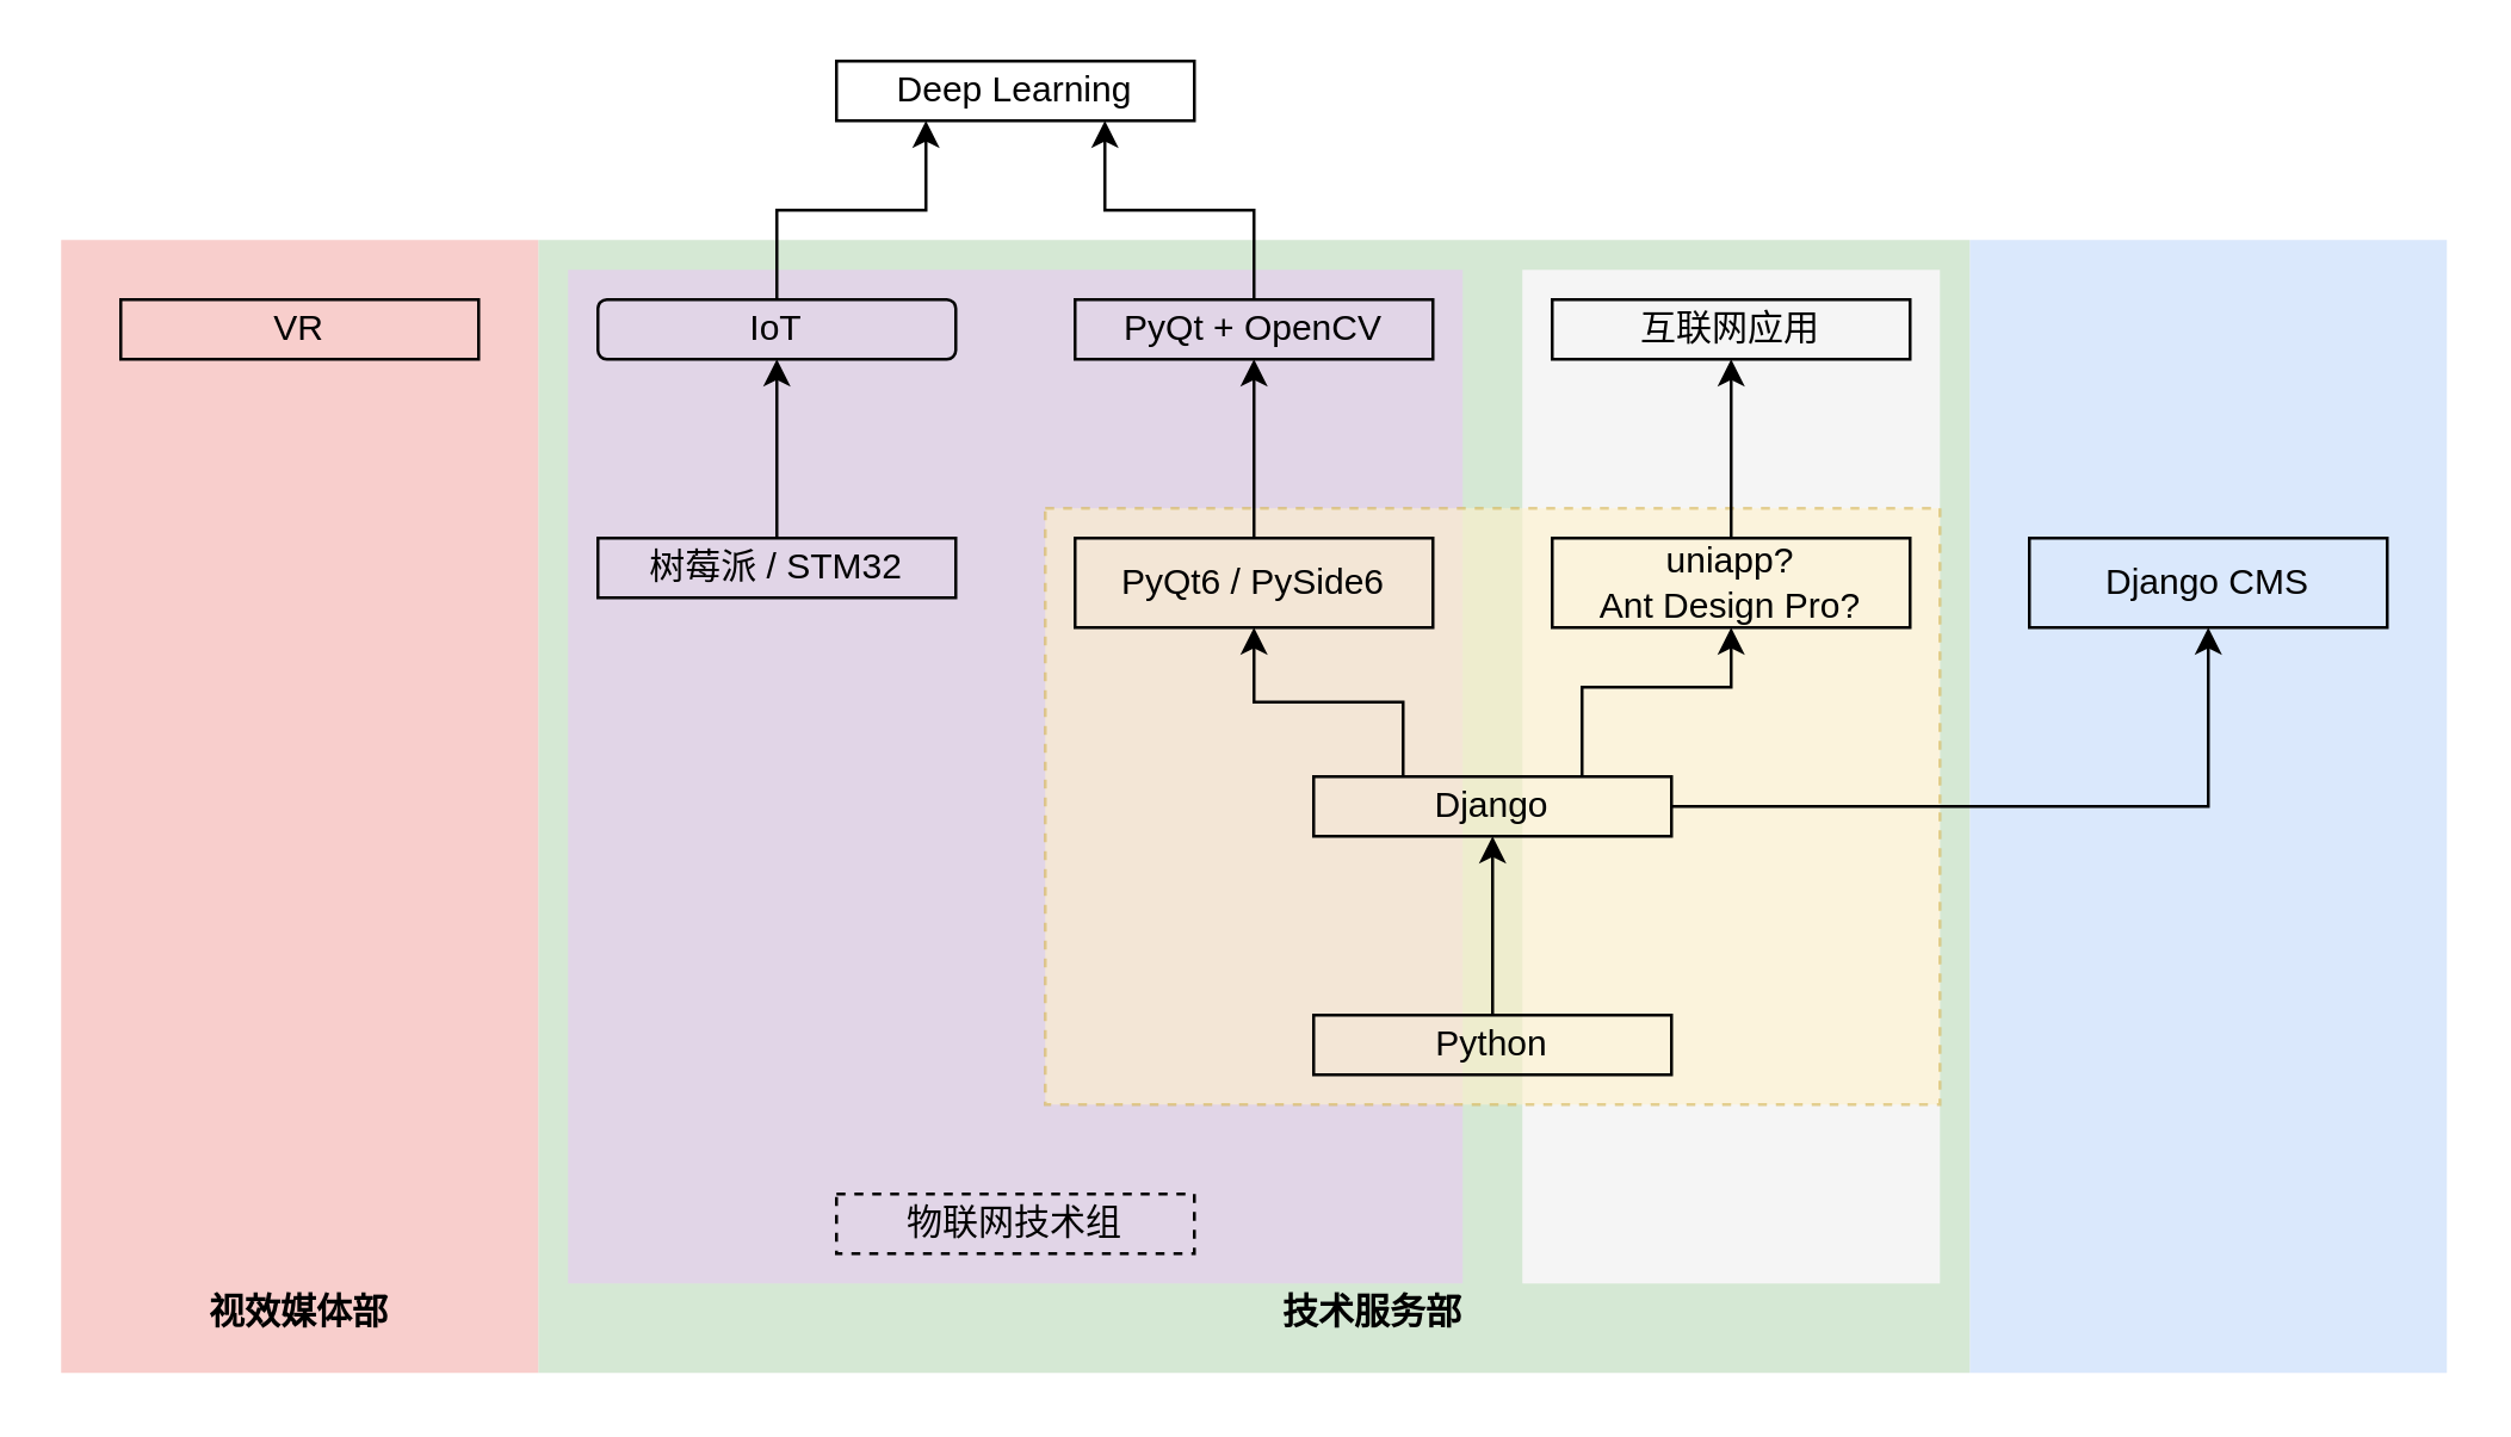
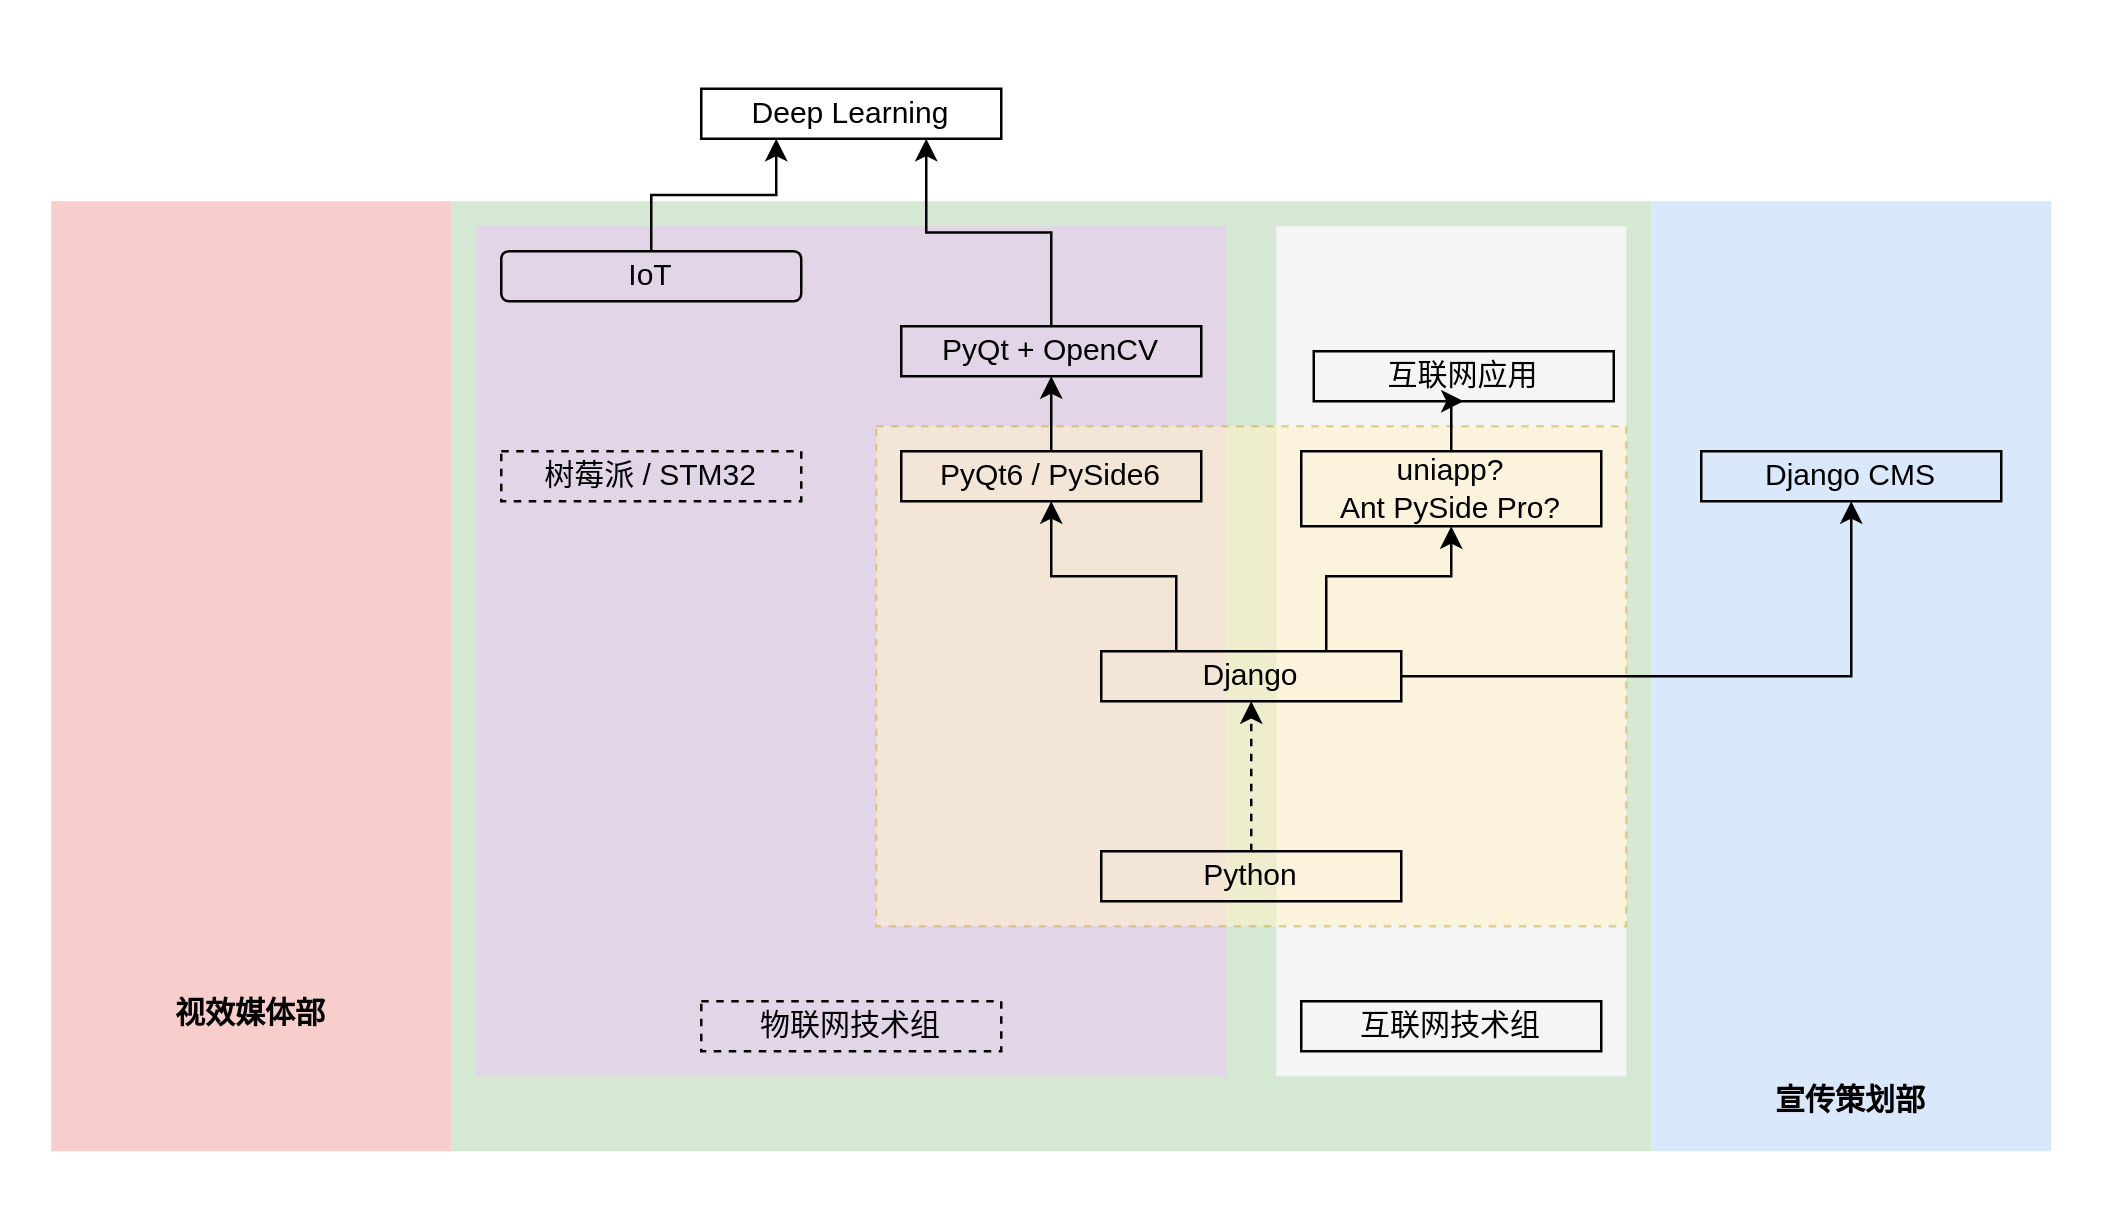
- <mxCell id="18" value="Deep Learning" style="rounded=0;whiteSpace=wrap;html=1;fillColor=none;" parent="1" vertex="1"><mxGeometry x="280" y="20" width="120" height="20" as="geometry" /></mxCell>
+ <mxCell id="18" value="Deep Learning" style="rounded=0;whiteSpace=wrap;html=1;fillColor=none;" parent="1" vertex="1"><mxGeometry x="280" y="35" width="120" height="20" as="geometry" /></mxCell>
- <mxCell id="27" value="VR" style="rounded=0;whiteSpace=wrap;html=1;fillColor=none;" parent="1" vertex="1"><mxGeometry x="40" y="100" width="120" height="20" as="geometry" /></mxCell>
- <mxCell id="17" value="PyQt + OpenCV" style="rounded=0;whiteSpace=wrap;html=1;fillColor=none;" parent="1" vertex="1"><mxGeometry x="360" y="100" width="120" height="20" as="geometry" /></mxCell>
+ <mxCell id="17" value="PyQt + OpenCV" style="rounded=0;whiteSpace=wrap;html=1;fillColor=none;" parent="1" vertex="1"><mxGeometry x="360" y="130" width="120" height="20" as="geometry" /></mxCell>
- <mxCell id="26" value="互联网应用" style="rounded=0;whiteSpace=wrap;html=1;fillColor=none;" parent="1" vertex="1"><mxGeometry x="520" y="100" width="120" height="20" as="geometry" /></mxCell>
+ <mxCell id="26" value="互联网应用" style="rounded=0;whiteSpace=wrap;html=1;fillColor=none;" parent="1" vertex="1"><mxGeometry x="525" y="140" width="120" height="20" as="geometry" /></mxCell>
- <mxCell id="19" value="" style="edgeStyle=orthogonalEdgeStyle;rounded=0;orthogonalLoop=1;jettySize=auto;html=1;" parent="1" source="20" target="22" edge="1"><mxGeometry relative="1" as="geometry" /></mxCell>
- <mxCell id="20" value="树莓派 / STM32" style="rounded=0;whiteSpace=wrap;html=1;fillColor=none;" parent="1" vertex="1"><mxGeometry x="200" y="180" width="120" height="20" as="geometry" /></mxCell>
+ <mxCell id="20" value="树莓派 / STM32" style="rounded=0;whiteSpace=wrap;html=1;fillColor=none;dashed=1;" parent="1" vertex="1"><mxGeometry x="200" y="180" width="120" height="20" as="geometry" /></mxCell>
- <mxCell id="15" value="PyQt6 / PySide6" style="rounded=0;whiteSpace=wrap;html=1;fillColor=none;" parent="1" vertex="1"><mxGeometry x="360" y="180" width="120" height="30" as="geometry" /></mxCell>
+ <mxCell id="15" value="PyQt6 / PySide6" style="rounded=0;whiteSpace=wrap;html=1;fillColor=none;" parent="1" vertex="1"><mxGeometry x="360" y="180" width="120" height="20" as="geometry" /></mxCell>
- <mxCell id="25" value="uniapp?&lt;br&gt;Ant Design Pro?" style="rounded=0;whiteSpace=wrap;html=1;fillColor=none;" parent="1" vertex="1"><mxGeometry x="520" y="180" width="120" height="30" as="geometry" /></mxCell>
+ <mxCell id="25" value="uniapp?&lt;br&gt;Ant PySide Pro?" style="rounded=0;whiteSpace=wrap;html=1;fillColor=none;" parent="1" vertex="1"><mxGeometry x="520" y="180" width="120" height="30" as="geometry" /></mxCell>
- <mxCell id="23" value="Django CMS" style="rounded=0;whiteSpace=wrap;html=1;fillColor=none;" parent="1" vertex="1"><mxGeometry x="680" y="180" width="120" height="30" as="geometry" /></mxCell>
+ <mxCell id="23" value="Django CMS" style="rounded=0;whiteSpace=wrap;html=1;fillColor=none;" parent="1" vertex="1"><mxGeometry x="680" y="180" width="120" height="20" as="geometry" /></mxCell>
- <mxCell id="8" value="" style="edgeStyle=orthogonalEdgeStyle;rounded=0;orthogonalLoop=1;jettySize=auto;html=1;" parent="1" source="9" target="13" edge="1"><mxGeometry relative="1" as="geometry" /></mxCell>
+ <mxCell id="8" value="" style="edgeStyle=orthogonalEdgeStyle;rounded=0;orthogonalLoop=1;jettySize=auto;html=1;dashed=1;" parent="1" source="9" target="13" edge="1"><mxGeometry relative="1" as="geometry" /></mxCell>
+ <mxCell id="32" value="互联网技术组" style="rounded=0;whiteSpace=wrap;html=1;fillColor=none;" parent="1" vertex="1"><mxGeometry x="520" y="400" width="120" height="20" as="geometry" /></mxCell>
- <mxCell id="28" value="视效媒体部" style="rounded=0;whiteSpace=wrap;html=1;fillColor=none;strokeColor=none;fontStyle=1" parent="1" vertex="1"><mxGeometry x="40" y="430" width="120" height="20" as="geometry" /></mxCell>
+ <mxCell id="28" value="视效媒体部" style="rounded=0;whiteSpace=wrap;html=1;fillColor=none;strokeColor=none;fontStyle=1" parent="1" vertex="1"><mxGeometry x="40" y="395" width="120" height="20" as="geometry" /></mxCell>
- <mxCell id="31" value="技术服务部" style="rounded=0;whiteSpace=wrap;html=1;fillColor=none;fontStyle=1;strokeColor=none;" parent="1" vertex="1"><mxGeometry x="400" y="430" width="120" height="20" as="geometry" /></mxCell>
+ <mxCell id="30" value="宣传策划部" style="rounded=0;whiteSpace=wrap;html=1;fillColor=none;fontStyle=1;strokeColor=none;" parent="1" vertex="1"><mxGeometry x="680" y="430" width="120" height="20" as="geometry" /></mxCell>
